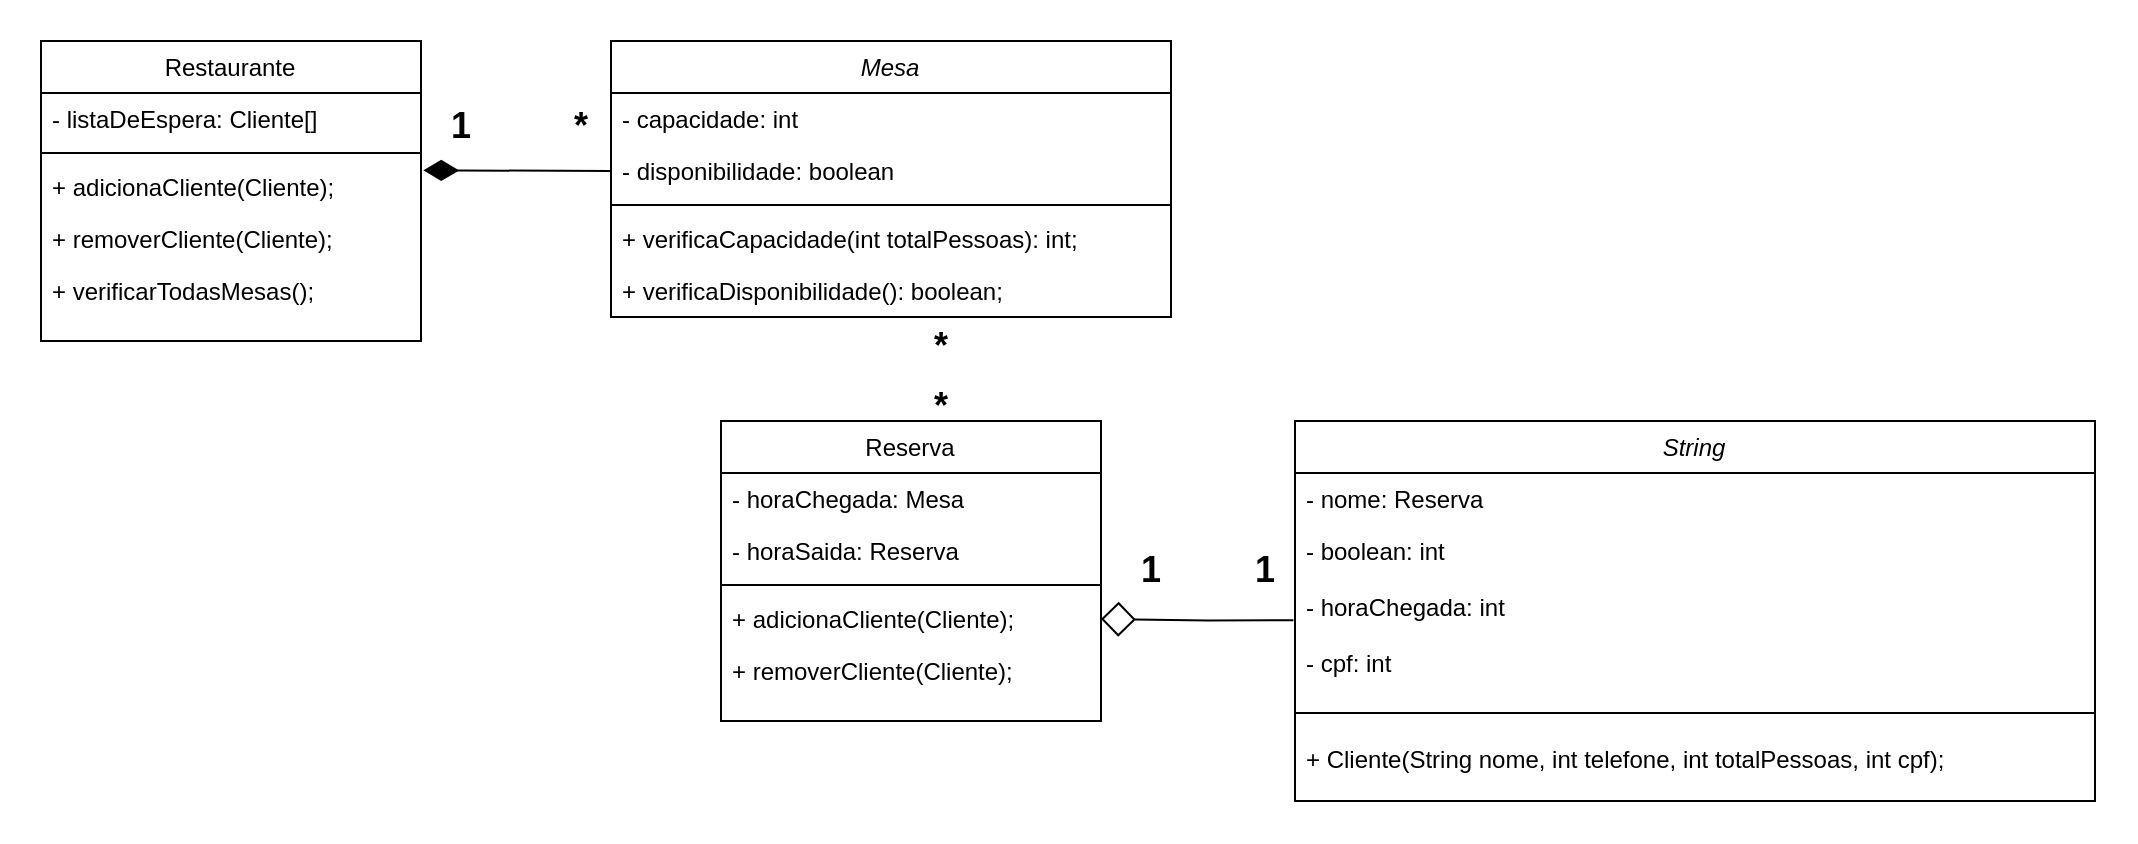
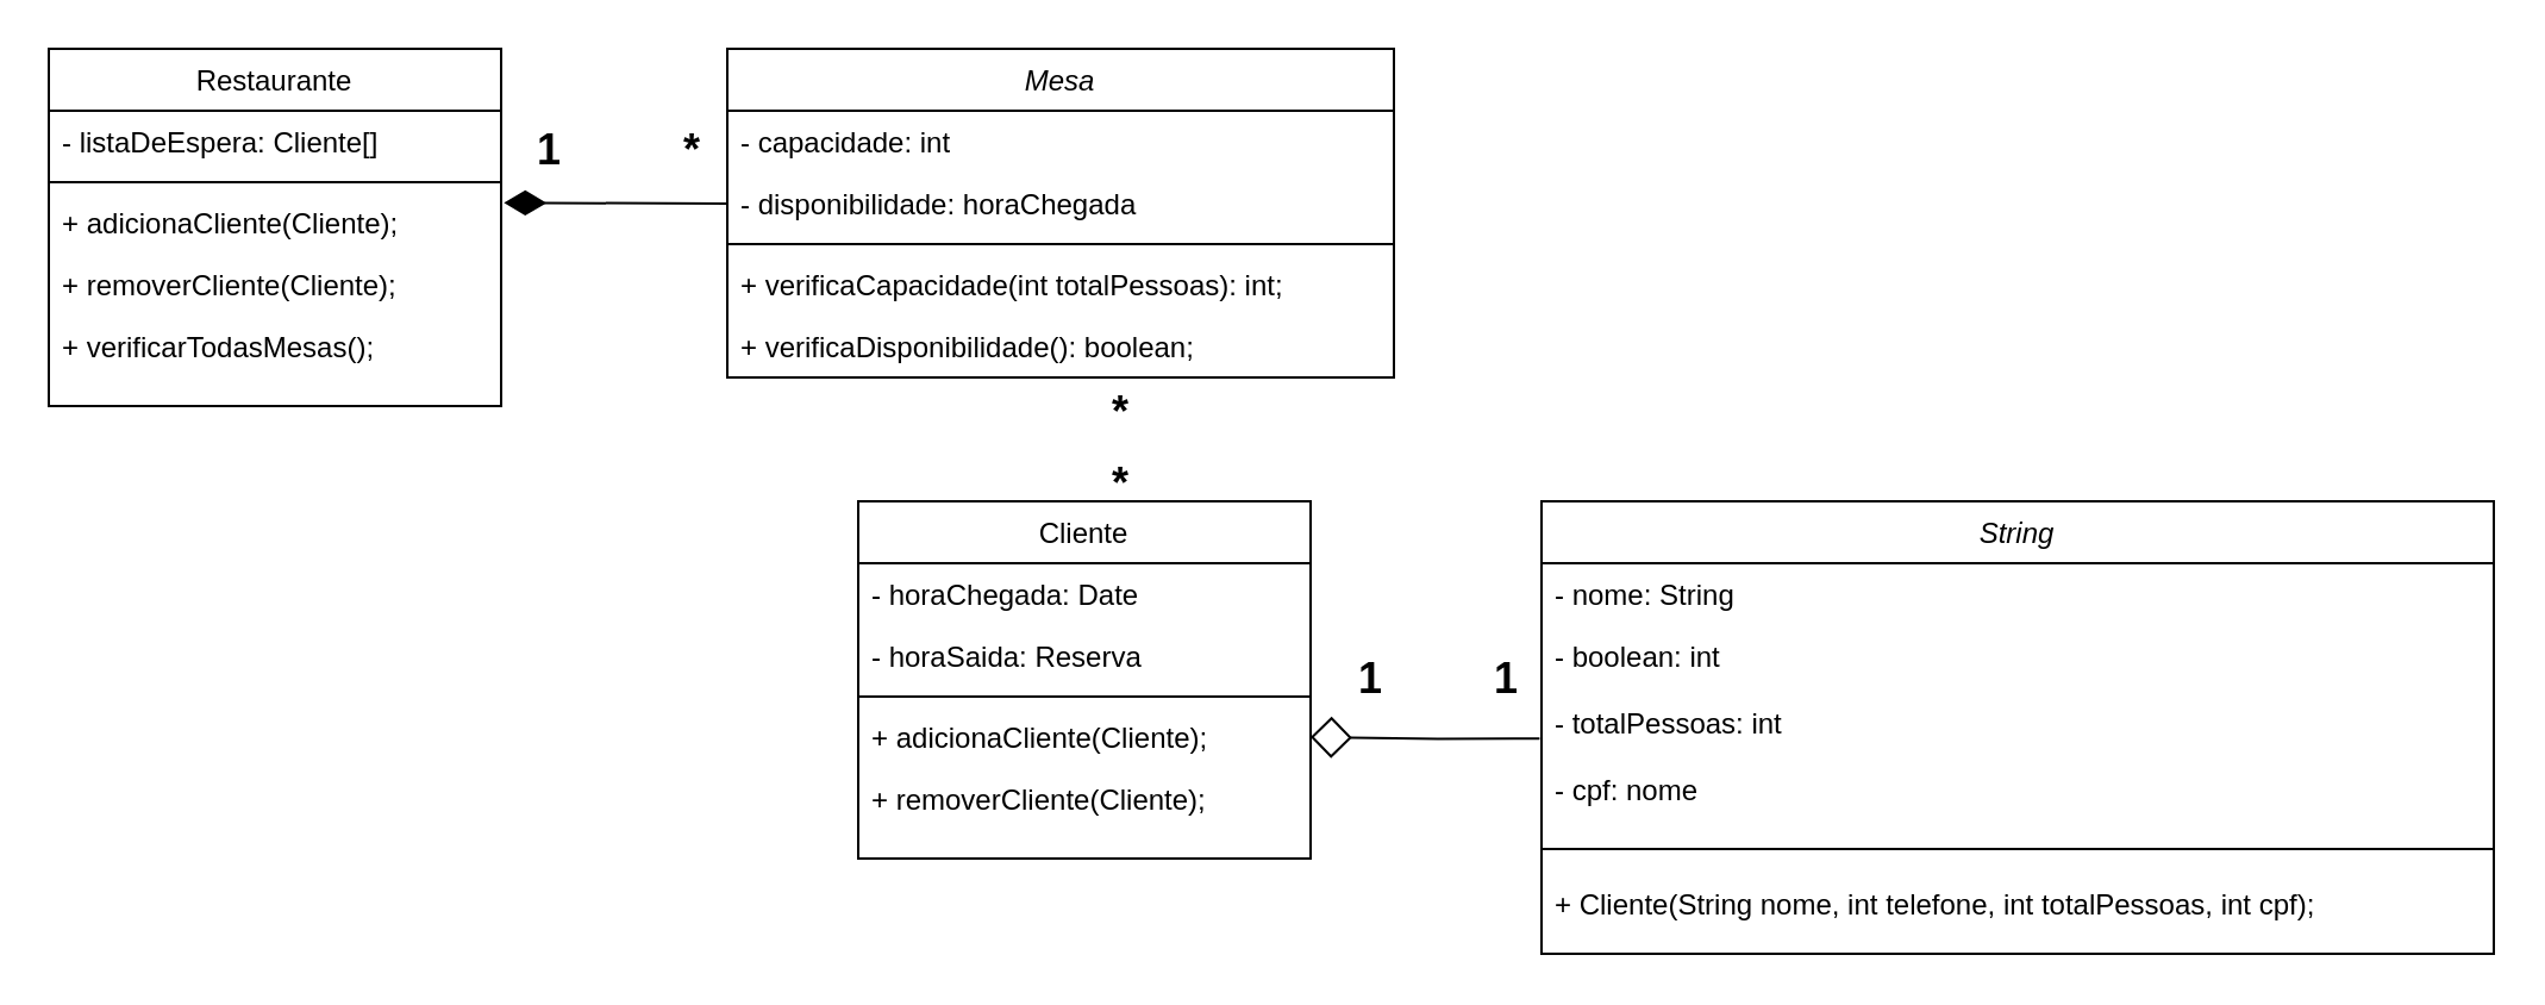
- <mxCell id="18" value="- disponibilidade: boolean" style="text;align=left;verticalAlign=top;spacingLeft=4;spacingRight=4;overflow=hidden;rotatable=0;points=[[0,0.5],[1,0.5]];portConstraint=eastwest;rounded=0;shadow=0;html=0;" vertex="1" parent="16"><mxGeometry y="52" width="280" height="26" as="geometry" /></mxCell>
+ <mxCell id="18" value="- disponibilidade: horaChegada" style="text;align=left;verticalAlign=top;spacingLeft=4;spacingRight=4;overflow=hidden;rotatable=0;points=[[0,0.5],[1,0.5]];portConstraint=eastwest;rounded=0;shadow=0;html=0;" vertex="1" parent="16"><mxGeometry y="52" width="280" height="26" as="geometry" /></mxCell>
- <mxCell id="22" value="Reserva" style="swimlane;fontStyle=0;align=center;verticalAlign=top;childLayout=stackLayout;horizontal=1;startSize=26;horizontalStack=0;resizeParent=1;resizeLast=0;collapsible=1;marginBottom=0;rounded=0;shadow=0;strokeWidth=1;" vertex="1" parent="1"><mxGeometry x="360" y="210" width="190" height="150" as="geometry"><mxRectangle x="550" y="140" width="160" height="26" as="alternateBounds" /></mxGeometry></mxCell>
+ <mxCell id="22" value="Cliente" style="swimlane;fontStyle=0;align=center;verticalAlign=top;childLayout=stackLayout;horizontal=1;startSize=26;horizontalStack=0;resizeParent=1;resizeLast=0;collapsible=1;marginBottom=0;rounded=0;shadow=0;strokeWidth=1;" vertex="1" parent="1"><mxGeometry x="360" y="210" width="190" height="150" as="geometry"><mxRectangle x="550" y="140" width="160" height="26" as="alternateBounds" /></mxGeometry></mxCell>
- <mxCell id="23" value="- horaChegada: Mesa" style="text;align=left;verticalAlign=top;spacingLeft=4;spacingRight=4;overflow=hidden;rotatable=0;points=[[0,0.5],[1,0.5]];portConstraint=eastwest;rounded=0;shadow=0;html=0;" vertex="1" parent="22"><mxGeometry y="26" width="190" height="26" as="geometry" /></mxCell>
+ <mxCell id="23" value="- horaChegada: Date" style="text;align=left;verticalAlign=top;spacingLeft=4;spacingRight=4;overflow=hidden;rotatable=0;points=[[0,0.5],[1,0.5]];portConstraint=eastwest;rounded=0;shadow=0;html=0;" vertex="1" parent="22"><mxGeometry y="26" width="190" height="26" as="geometry" /></mxCell>
- <mxCell id="3" value="- nome: Reserva" style="text;align=left;verticalAlign=top;spacingLeft=4;spacingRight=4;overflow=hidden;rotatable=0;points=[[0,0.5],[1,0.5]];portConstraint=eastwest;" vertex="1" parent="2"><mxGeometry y="26" width="400" height="26" as="geometry" /></mxCell>
+ <mxCell id="3" value="- nome: String" style="text;align=left;verticalAlign=top;spacingLeft=4;spacingRight=4;overflow=hidden;rotatable=0;points=[[0,0.5],[1,0.5]];portConstraint=eastwest;" vertex="1" parent="2"><mxGeometry y="26" width="400" height="26" as="geometry" /></mxCell>
- <mxCell id="5" value="- horaChegada: int" style="text;align=left;verticalAlign=top;spacingLeft=4;spacingRight=4;overflow=hidden;rotatable=0;points=[[0,0.5],[1,0.5]];portConstraint=eastwest;rounded=0;shadow=0;html=0;" vertex="1" parent="2"><mxGeometry y="80" width="400" height="28" as="geometry" /></mxCell>
+ <mxCell id="5" value="- totalPessoas: int" style="text;align=left;verticalAlign=top;spacingLeft=4;spacingRight=4;overflow=hidden;rotatable=0;points=[[0,0.5],[1,0.5]];portConstraint=eastwest;rounded=0;shadow=0;html=0;" vertex="1" parent="2"><mxGeometry y="80" width="400" height="28" as="geometry" /></mxCell>
- <mxCell id="6" value="- cpf: int" style="text;align=left;verticalAlign=top;spacingLeft=4;spacingRight=4;overflow=hidden;rotatable=0;points=[[0,0.5],[1,0.5]];portConstraint=eastwest;rounded=0;shadow=0;html=0;" vertex="1" parent="2"><mxGeometry y="108" width="400" height="28" as="geometry" /></mxCell>
+ <mxCell id="6" value="- cpf: nome" style="text;align=left;verticalAlign=top;spacingLeft=4;spacingRight=4;overflow=hidden;rotatable=0;points=[[0,0.5],[1,0.5]];portConstraint=eastwest;rounded=0;shadow=0;html=0;" vertex="1" parent="2"><mxGeometry y="108" width="400" height="28" as="geometry" /></mxCell>
